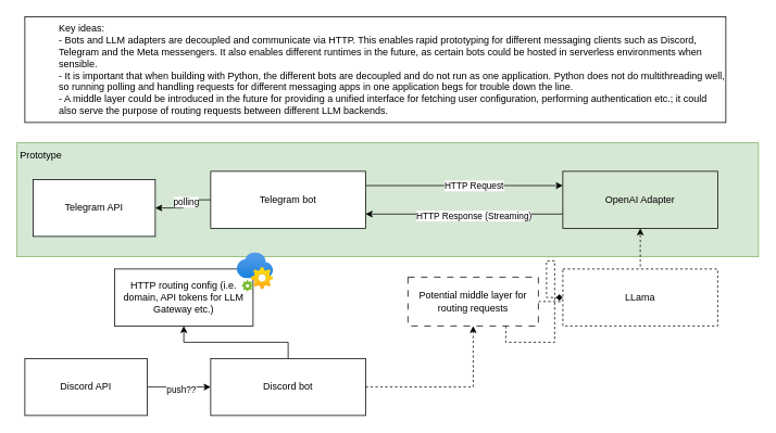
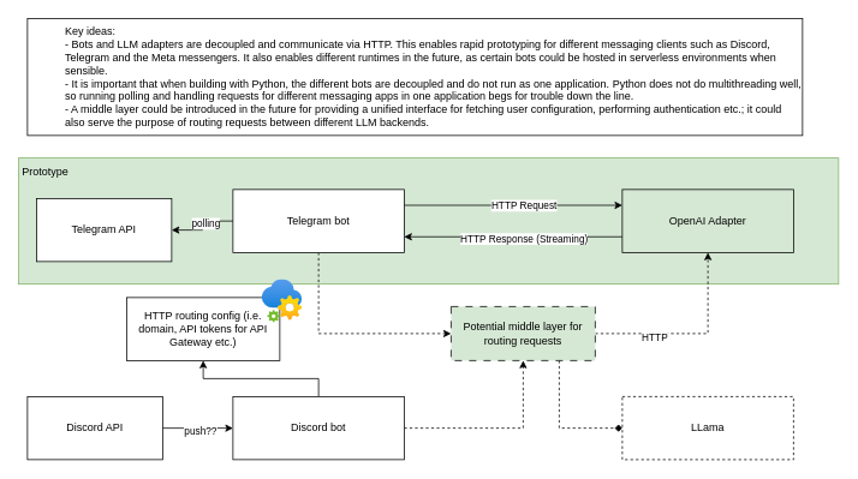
- <mxCell id="26" value="HTTP routing config (i.e. domain, API tokens for LLM Gateway etc.)" style="rounded=0;whiteSpace=wrap;html=1;" parent="1" vertex="1"><mxGeometry x="140" y="330" width="170" height="70" as="geometry" /></mxCell>
+ <mxCell id="26" value="HTTP routing config (i.e. domain, API tokens for API Gateway etc.)" style="rounded=0;whiteSpace=wrap;html=1;" parent="1" vertex="1"><mxGeometry x="140" y="330" width="170" height="70" as="geometry" /></mxCell>
- <mxCell id="28" value="LLama" style="rounded=0;whiteSpace=wrap;html=1;dashed=1;" vertex="1" parent="1"><mxGeometry x="690" y="330" width="190" height="70" as="geometry" /></mxCell>
+ <mxCell id="28" value="LLama" style="rounded=0;whiteSpace=wrap;html=1;dashed=1;" vertex="1" parent="1"><mxGeometry x="690" y="440" width="190" height="70" as="geometry" /></mxCell>
+ <mxCell id="7" style="edgeStyle=orthogonalEdgeStyle;rounded=0;orthogonalLoop=1;jettySize=auto;html=1;exitX=0.5;exitY=1;exitDx=0;exitDy=0;entryX=0;entryY=0.5;entryDx=0;entryDy=0;dashed=1;" parent="1" source="8" target="18" edge="1"><mxGeometry relative="1" as="geometry" /></mxCell>
- <mxCell id="18" value="Potential middle layer for routing requests" style="rounded=0;whiteSpace=wrap;html=1;dashed=1;dashPattern=8 8;" parent="1" vertex="1"><mxGeometry x="500" y="340" width="160" height="60" as="geometry" /></mxCell>
+ <mxCell id="18" value="Potential middle layer for routing requests" style="rounded=0;whiteSpace=wrap;html=1;dashed=1;dashPattern=8 8;fillColor=#d5e8d4;" parent="1" vertex="1"><mxGeometry x="500" y="340" width="160" height="60" as="geometry" /></mxCell>
